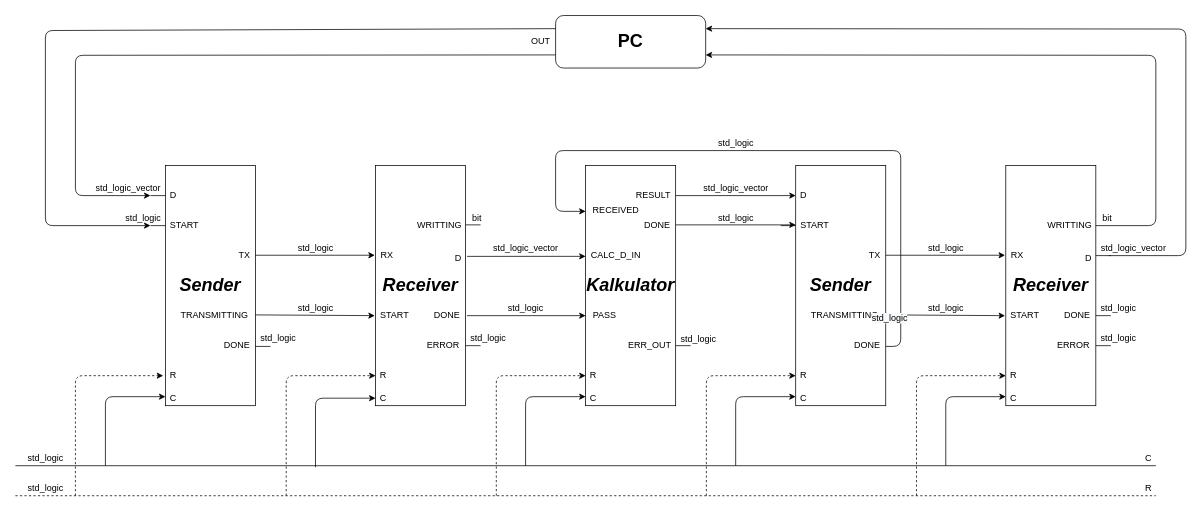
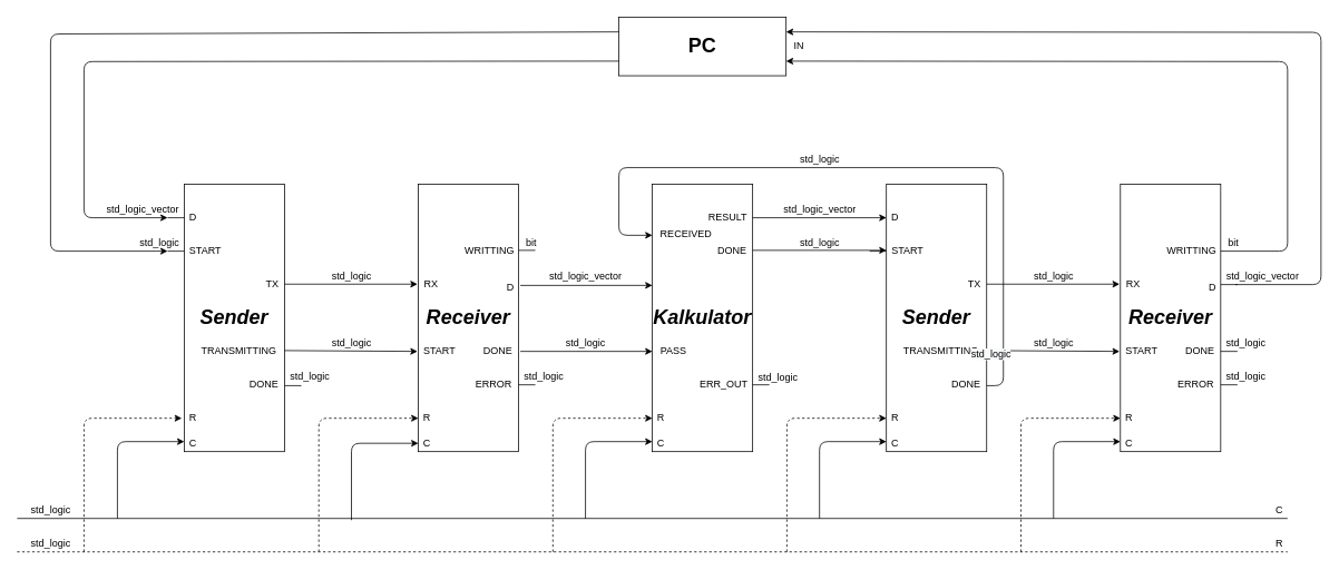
- <mxCell id="104" value="OUT" style="text;html=1;align=center;verticalAlign=middle;resizable=0;points=[];autosize=1;" vertex="1" parent="1"><mxGeometry x="700" y="45" width="40" height="20" as="geometry" /></mxCell>
- <mxCell id="99" value="&lt;h1&gt;PC&lt;/h1&gt;" style="rounded=1;whiteSpace=wrap;html=1;" vertex="1" parent="1"><mxGeometry x="740" y="20" width="200" height="70" as="geometry" /></mxCell>
+ <mxCell id="99" value="&lt;h1&gt;PC&lt;/h1&gt;" style="whiteSpace=wrap;html=1;rounded=0;" vertex="1" parent="1"><mxGeometry x="740" y="20" width="200" height="70" as="geometry" /></mxCell>
+ <mxCell id="105" value="IN" style="text;html=1;align=center;verticalAlign=middle;resizable=0;points=[];autosize=1;" vertex="1" parent="1"><mxGeometry x="940" y="45" width="30" height="20" as="geometry" /></mxCell>
- <mxCell id="30" value="CALC_D_IN" style="text;html=1;align=center;verticalAlign=middle;resizable=0;points=[];autosize=1;" parent="1" vertex="1"><mxGeometry x="780" y="330" width="80" height="20" as="geometry" /></mxCell>
